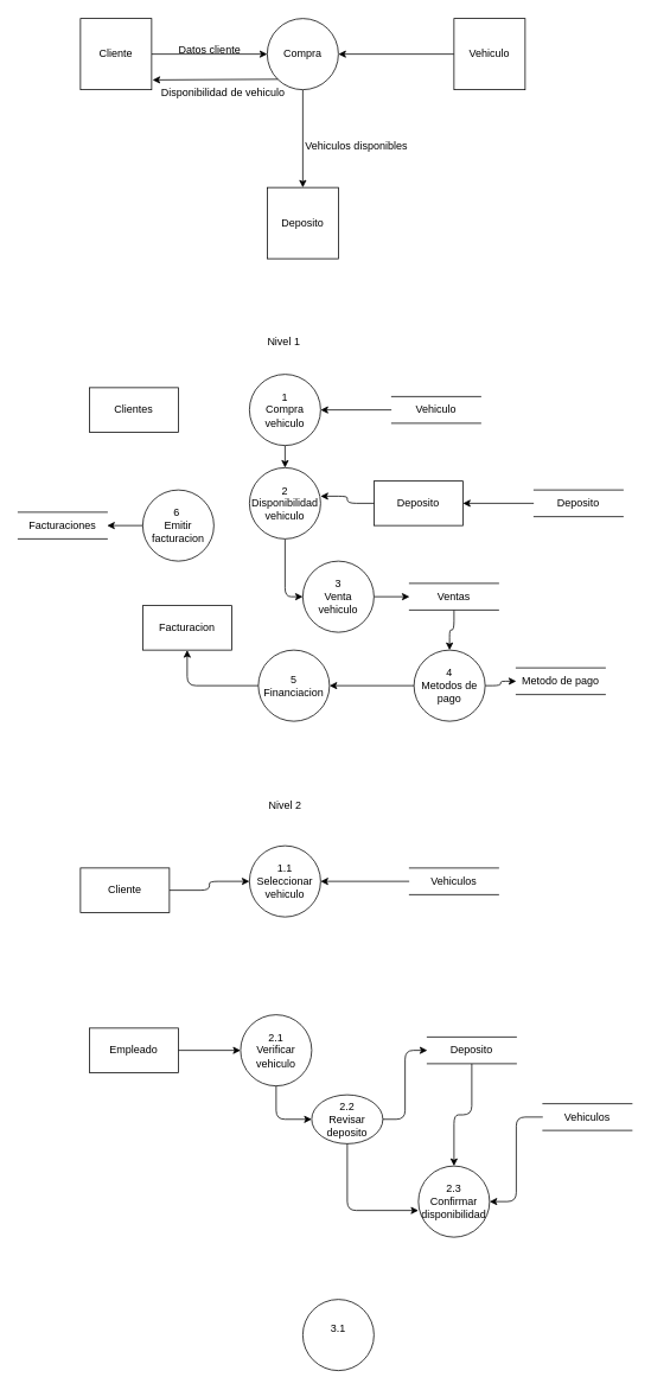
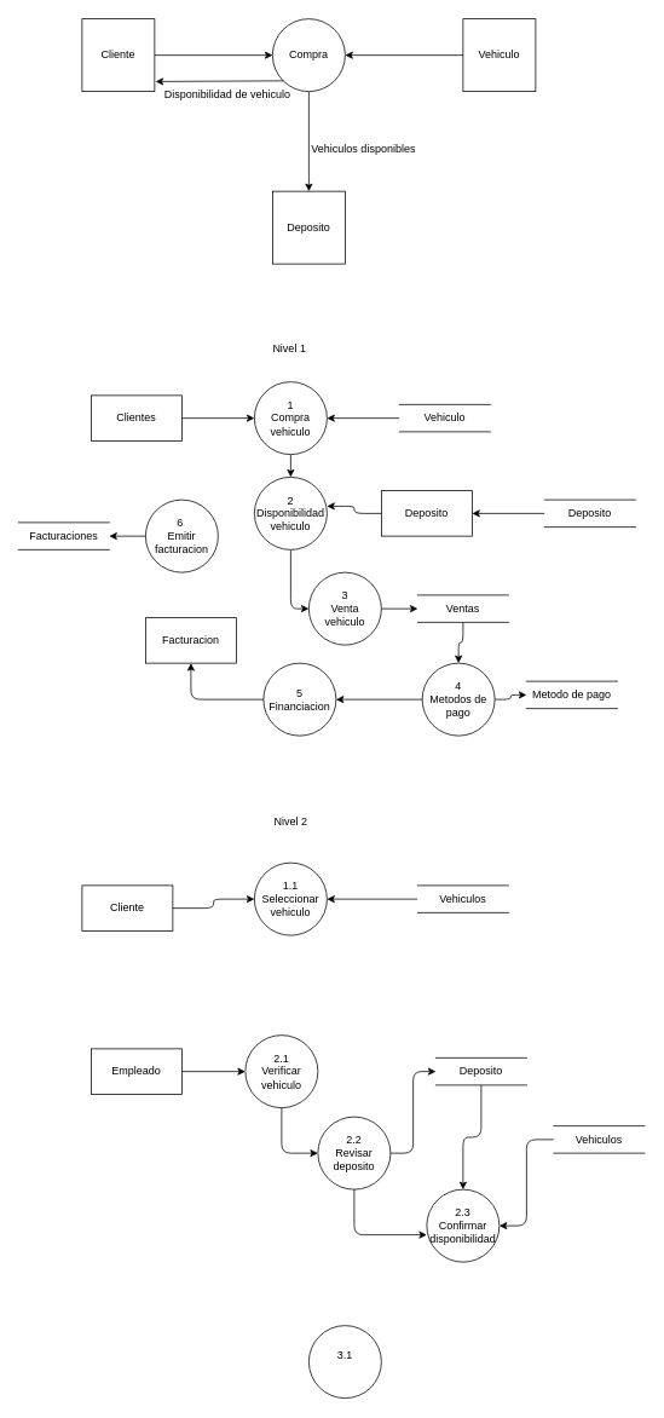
- <mxCell id="10" value="Datos cliente" style="text;html=1;align=center;verticalAlign=middle;resizable=0;points=[];autosize=1;strokeColor=none;fillColor=none;" vertex="1" parent="1"><mxGeometry x="190" y="40" width="90" height="30" as="geometry" /></mxCell>
+ <mxCell id="38" style="edgeStyle=orthogonalEdgeStyle;html=1;entryX=0;entryY=0.5;entryDx=0;entryDy=0;" edge="1" parent="1" source="39" target="26"><mxGeometry relative="1" as="geometry" /></mxCell>
- <mxCell id="52" value="2.2&lt;div&gt;Revisar deposito&lt;/div&gt;" style="ellipse;whiteSpace=wrap;html=1;aspect=fixed;" vertex="1" parent="1"><mxGeometry x="350" y="1230" width="80" height="55" as="geometry" /></mxCell>
+ <mxCell id="52" value="2.2&lt;div&gt;Revisar deposito&lt;/div&gt;" style="ellipse;whiteSpace=wrap;html=1;aspect=fixed;" vertex="1" parent="1"><mxGeometry x="350" y="1230" width="80" height="80" as="geometry" /></mxCell>
